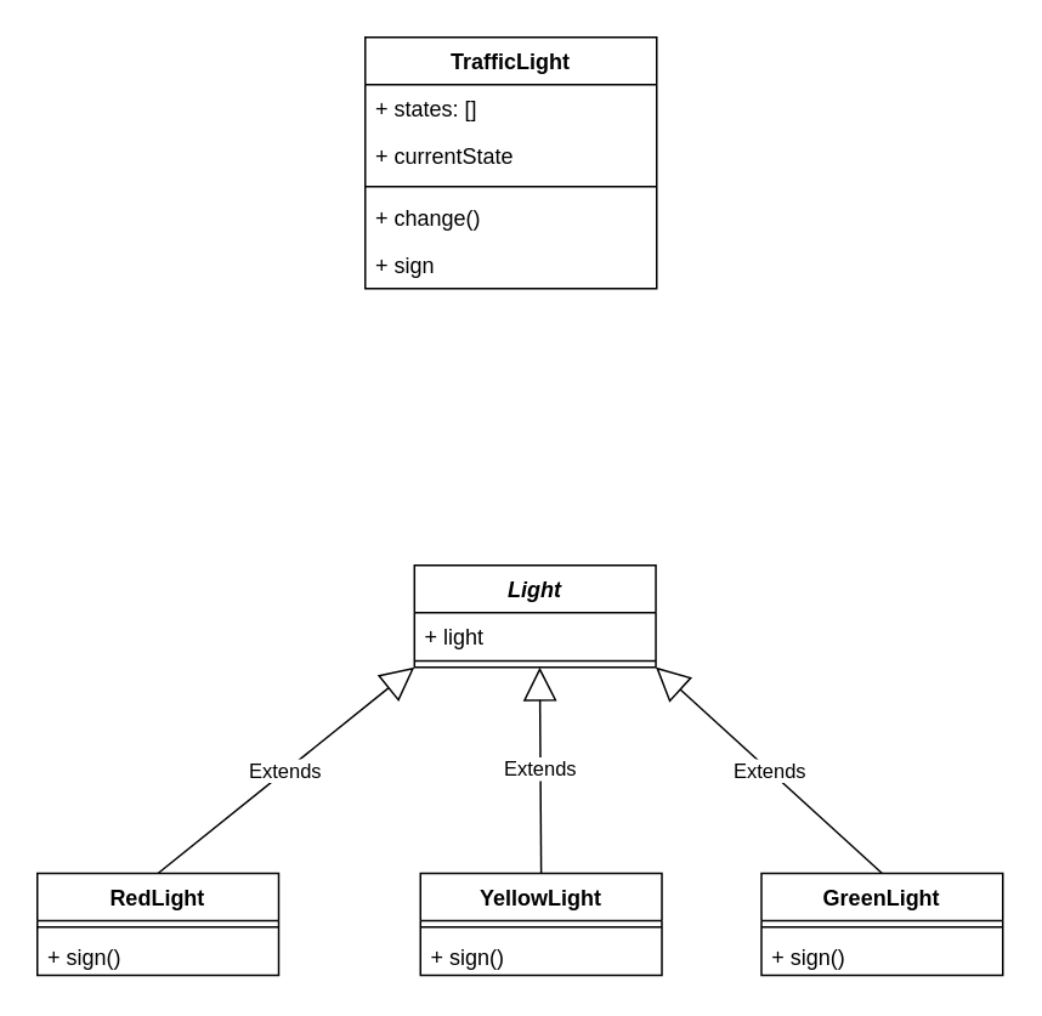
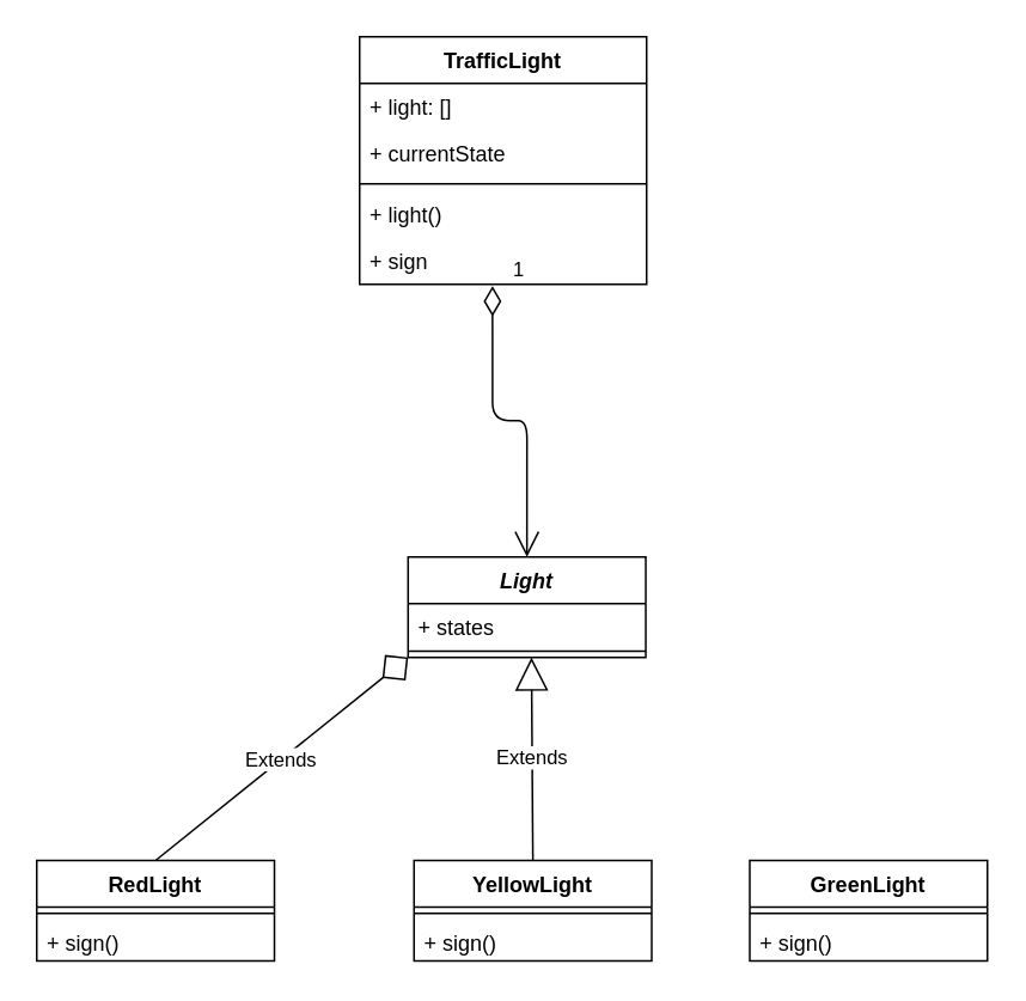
- <mxCell id="19" value="+ states: []" style="text;strokeColor=none;fillColor=none;align=left;verticalAlign=top;spacingLeft=4;spacingRight=4;overflow=hidden;rotatable=0;points=[[0,0.5],[1,0.5]];portConstraint=eastwest;" vertex="1" parent="18"><mxGeometry y="26" width="160" height="26" as="geometry" /></mxCell>
+ <mxCell id="19" value="+ light: []" style="text;strokeColor=none;fillColor=none;align=left;verticalAlign=top;spacingLeft=4;spacingRight=4;overflow=hidden;rotatable=0;points=[[0,0.5],[1,0.5]];portConstraint=eastwest;" vertex="1" parent="18"><mxGeometry y="26" width="160" height="26" as="geometry" /></mxCell>
- <mxCell id="22" value="+ change()" style="text;strokeColor=none;fillColor=none;align=left;verticalAlign=top;spacingLeft=4;spacingRight=4;overflow=hidden;rotatable=0;points=[[0,0.5],[1,0.5]];portConstraint=eastwest;" vertex="1" parent="18"><mxGeometry y="86" width="160" height="26" as="geometry" /></mxCell>
+ <mxCell id="22" value="+ light()" style="text;strokeColor=none;fillColor=none;align=left;verticalAlign=top;spacingLeft=4;spacingRight=4;overflow=hidden;rotatable=0;points=[[0,0.5],[1,0.5]];portConstraint=eastwest;" vertex="1" parent="18"><mxGeometry y="86" width="160" height="26" as="geometry" /></mxCell>
+ <mxCell id="24" value="1" style="endArrow=open;html=1;endSize=12;startArrow=diamondThin;startSize=14;startFill=0;edgeStyle=orthogonalEdgeStyle;align=left;verticalAlign=bottom;exitX=0.463;exitY=1.038;exitDx=0;exitDy=0;exitPerimeter=0;entryX=0.5;entryY=0;entryDx=0;entryDy=0;" edge="1" parent="1" source="23" target="3"><mxGeometry x="-1" y="10" relative="1" as="geometry"><mxPoint x="250" y="280" as="sourcePoint" /><mxPoint x="290" y="300" as="targetPoint" /><mxPoint as="offset" /></mxGeometry></mxCell>
- <mxCell id="4" value="+ light" style="text;strokeColor=none;fillColor=none;align=left;verticalAlign=top;spacingLeft=4;spacingRight=4;overflow=hidden;rotatable=0;points=[[0,0.5],[1,0.5]];portConstraint=eastwest;" vertex="1" parent="3"><mxGeometry y="26" width="132.5" height="22.905" as="geometry" /></mxCell>
+ <mxCell id="4" value="+ states" style="text;strokeColor=none;fillColor=none;align=left;verticalAlign=top;spacingLeft=4;spacingRight=4;overflow=hidden;rotatable=0;points=[[0,0.5],[1,0.5]];portConstraint=eastwest;" vertex="1" parent="3"><mxGeometry y="26" width="132.5" height="22.905" as="geometry" /></mxCell>
- <mxCell id="15" value="Extends" style="endArrow=block;endSize=16;endFill=0;html=1;exitX=0.5;exitY=0;exitDx=0;exitDy=0;entryX=0;entryY=1;entryDx=0;entryDy=0;" edge="1" parent="2" source="9" target="3"><mxGeometry width="160" relative="1" as="geometry"><mxPoint x="207.031" y="52.857" as="sourcePoint" /><mxPoint x="339.531" y="52.857" as="targetPoint" /></mxGeometry></mxCell>
+ <mxCell id="15" value="Extends" style="endArrow=diamond;endSize=16;endFill=0;html=1;exitX=0.5;exitY=0;exitDx=0;exitDy=0;entryX=0;entryY=1;entryDx=0;entryDy=0;" edge="1" parent="2" source="9" target="3"><mxGeometry width="160" relative="1" as="geometry"><mxPoint x="207.031" y="52.857" as="sourcePoint" /><mxPoint x="339.531" y="52.857" as="targetPoint" /></mxGeometry></mxCell>
- <mxCell id="17" value="Extends" style="endArrow=block;endSize=16;endFill=0;html=1;exitX=0.5;exitY=0;exitDx=0;exitDy=0;entryX=1;entryY=1;entryDx=0;entryDy=0;" edge="1" parent="2" source="12" target="3"><mxGeometry width="160" relative="1" as="geometry"><mxPoint x="207.031" y="52.857" as="sourcePoint" /><mxPoint x="364.375" y="61.667" as="targetPoint" /></mxGeometry></mxCell>
